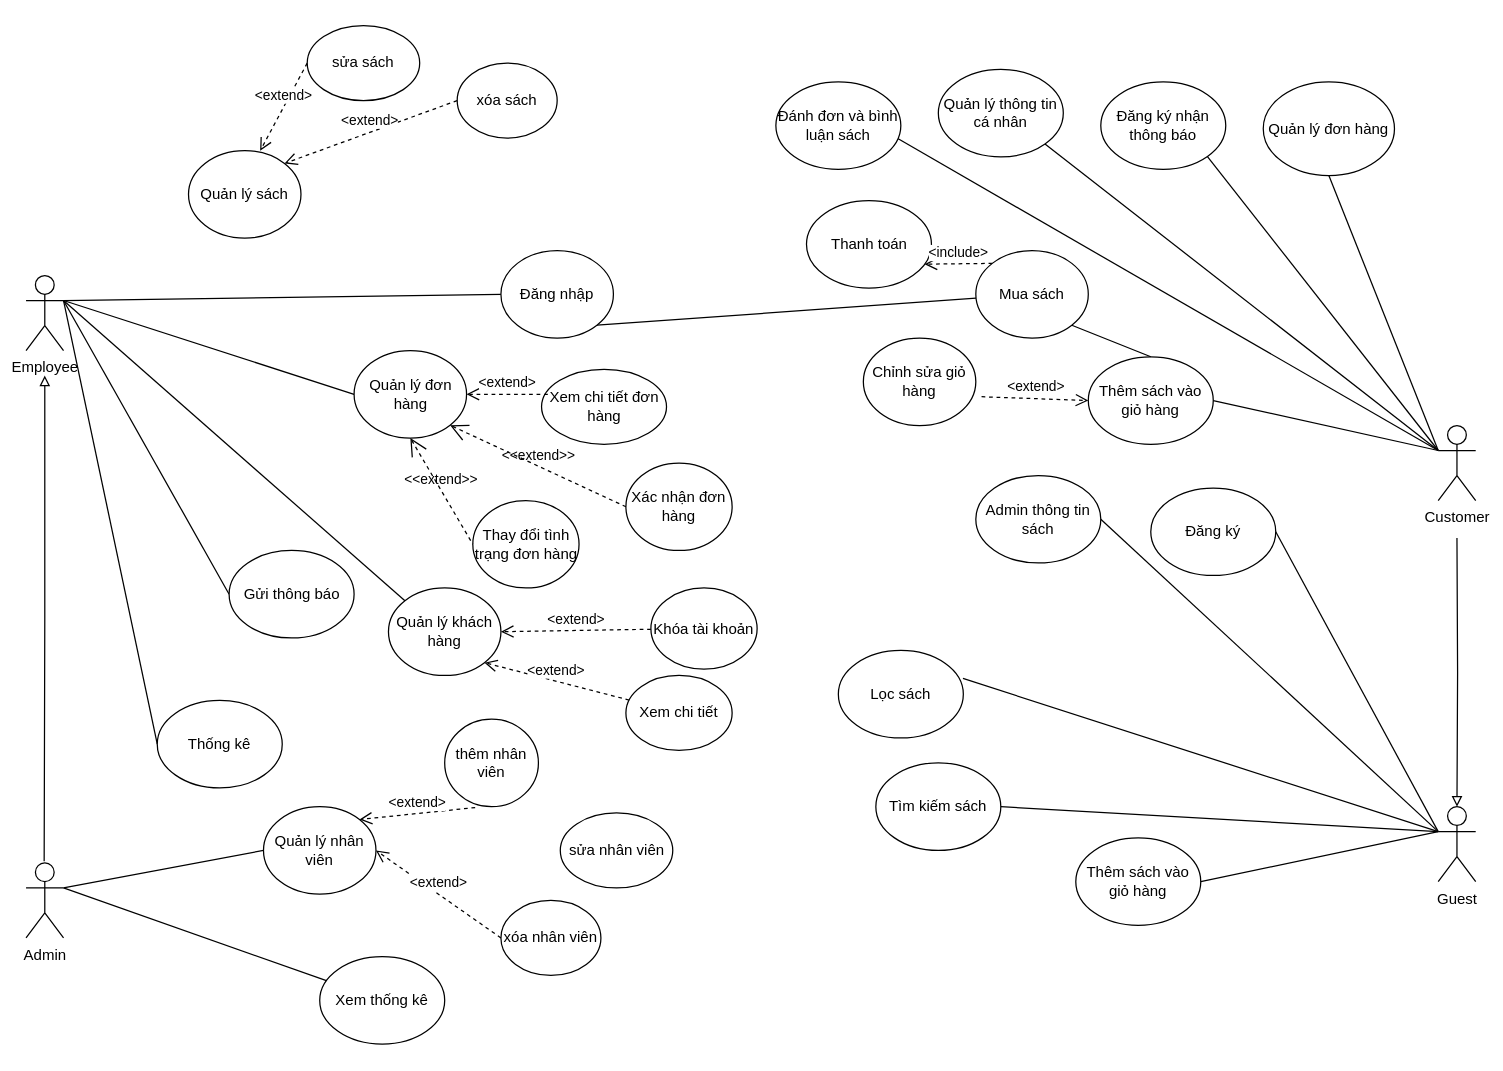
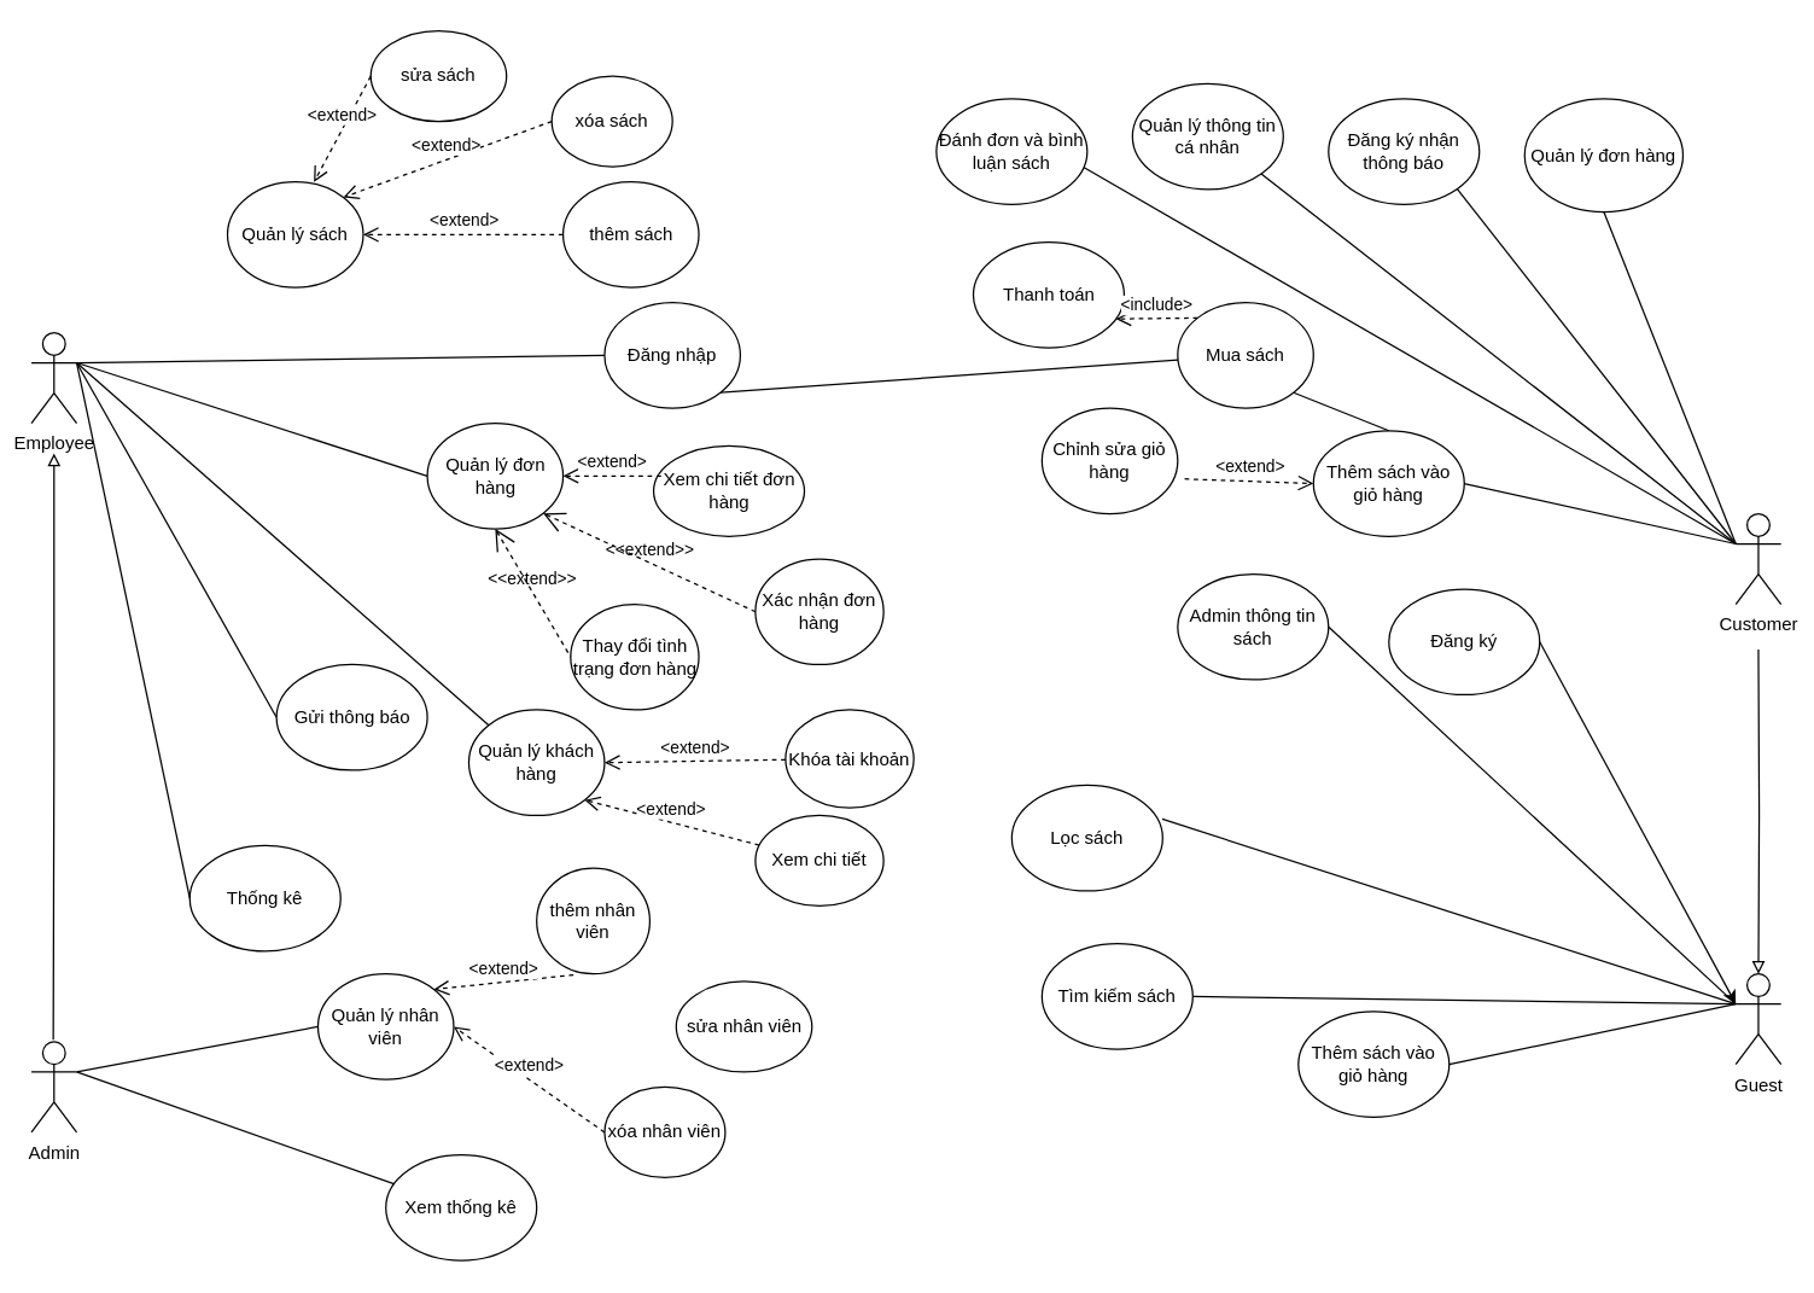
+ <mxCell id="15" value="&amp;lt;extend&amp;gt;" style="html=1;verticalAlign=bottom;endArrow=open;dashed=1;endSize=8;exitX=0;exitY=0.5;exitDx=0;exitDy=0;" parent="1" source="14" target="13" edge="1"><mxGeometry relative="1" as="geometry"><mxPoint x="540" y="300" as="sourcePoint" /><mxPoint x="315.147" y="658.22" as="targetPoint" /></mxGeometry></mxCell>
+ <mxCell id="14" value="thêm sách" style="ellipse;whiteSpace=wrap;html=1;" parent="1" vertex="1"><mxGeometry x="372.5" y="120" width="90" height="70" as="geometry" /></mxCell>
- <mxCell id="34" value="Tìm kiếm sách" style="ellipse;whiteSpace=wrap;html=1;" parent="1" vertex="1"><mxGeometry x="700" y="610" width="100" height="70" as="geometry" /></mxCell>
+ <mxCell id="34" value="Tìm kiếm sách" style="ellipse;whiteSpace=wrap;html=1;" parent="1" vertex="1"><mxGeometry x="690" y="625" width="100" height="70" as="geometry" /></mxCell>
- <mxCell id="33" value="" style="endArrow=none;html=1;entryX=0;entryY=0.333;entryDx=0;entryDy=0;entryPerimeter=0;exitX=1;exitY=0.5;exitDx=0;exitDy=0;" parent="1" source="22" target="3" edge="1"><mxGeometry width="50" height="50" relative="1" as="geometry"><mxPoint x="833.51" y="527.26" as="sourcePoint" /><mxPoint x="966.48" y="560" as="targetPoint" /></mxGeometry></mxCell>
+ <mxCell id="33" value="" style="endArrow=classic;html=1;entryX=0;entryY=0.333;entryDx=0;entryDy=0;entryPerimeter=0;exitX=1;exitY=0.5;exitDx=0;exitDy=0;" parent="1" source="22" target="3" edge="1"><mxGeometry width="50" height="50" relative="1" as="geometry"><mxPoint x="833.51" y="527.26" as="sourcePoint" /><mxPoint x="966.48" y="560" as="targetPoint" /></mxGeometry></mxCell>
